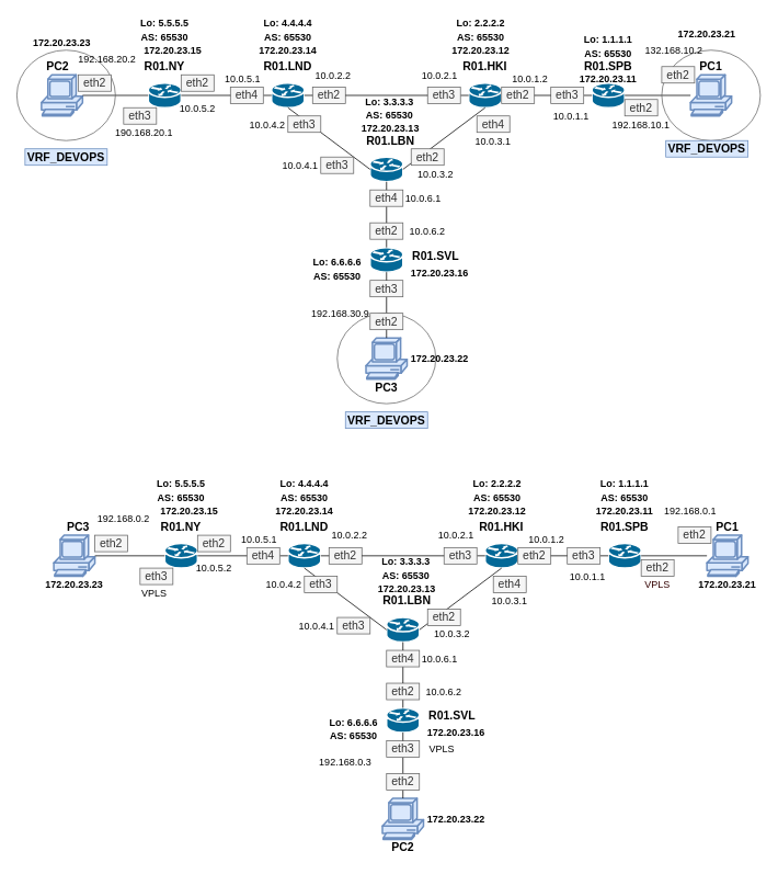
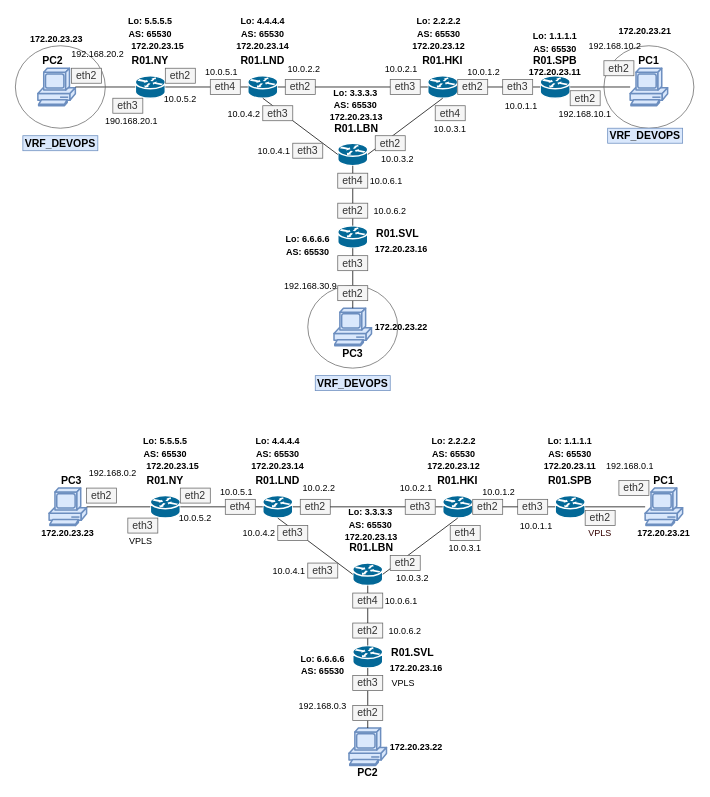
- <mxCell id="67" value="&lt;font style=&quot;font-size: 12px;&quot;&gt;132.168.10.2&lt;/font&gt;" style="text;html=1;strokeColor=none;fillColor=none;align=center;verticalAlign=middle;whiteSpace=wrap;rounded=0;fontSize=14;" vertex="1" parent="1"><mxGeometry x="780" y="50" width="80" height="20" as="geometry" /></mxCell>
+ <mxCell id="67" value="&lt;font style=&quot;font-size: 12px;&quot;&gt;192.168.10.2&lt;/font&gt;" style="text;html=1;strokeColor=none;fillColor=none;align=center;verticalAlign=middle;whiteSpace=wrap;rounded=0;fontSize=14;" vertex="1" parent="1"><mxGeometry x="780" y="50" width="80" height="20" as="geometry" /></mxCell>
- <mxCell id="149" value="&lt;font style=&quot;font-size: 12px;&quot;&gt;192.168.0.3&lt;/font&gt;" style="text;html=1;strokeColor=none;fillColor=none;align=center;verticalAlign=middle;whiteSpace=wrap;rounded=0;fontSize=14;" vertex="1" parent="1"><mxGeometry x="380" y="915" width="80" height="20" as="geometry" /></mxCell>
+ <mxCell id="149" value="&lt;font style=&quot;font-size: 12px;&quot;&gt;192.168.0.3&lt;/font&gt;" style="text;html=1;strokeColor=none;fillColor=none;align=center;verticalAlign=middle;whiteSpace=wrap;rounded=0;fontSize=14;" vertex="1" parent="1"><mxGeometry x="390" y="930" width="80" height="20" as="geometry" /></mxCell>
